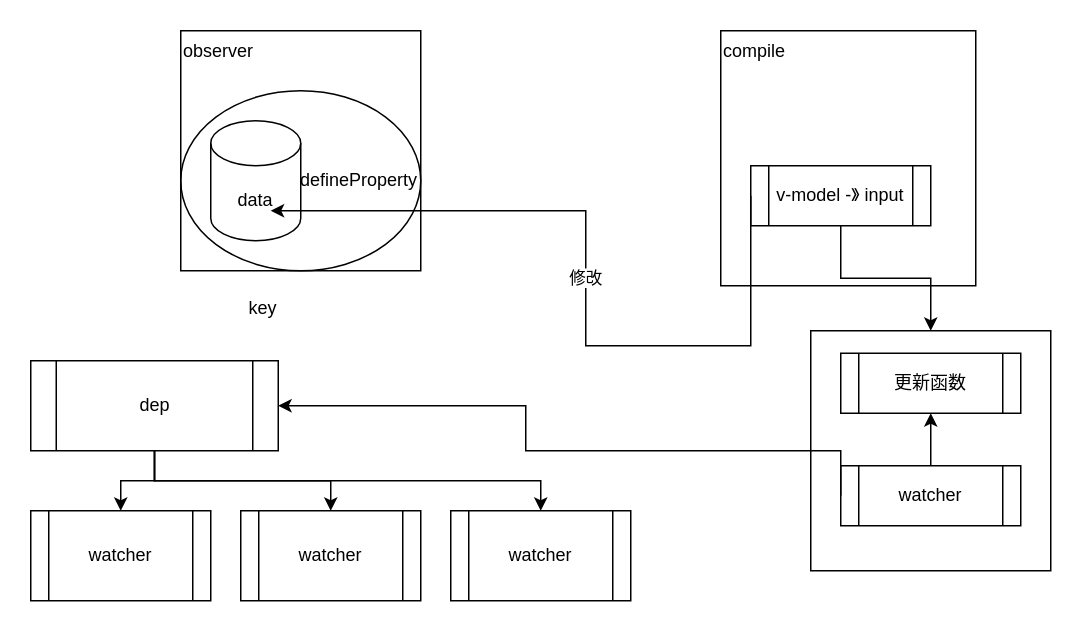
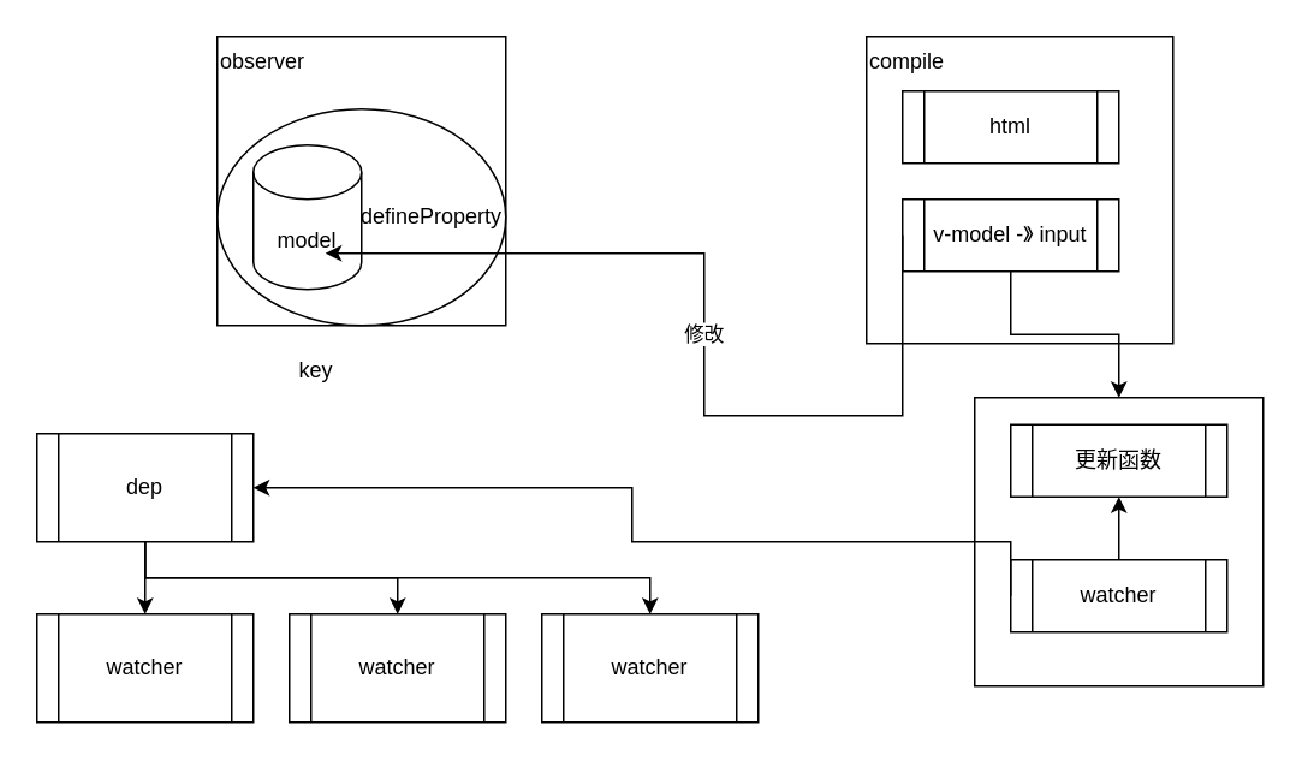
+ <mxCell id="14" value="html" style="shape=process;whiteSpace=wrap;html=1;backgroundOutline=1;fillColor=none;" vertex="1" parent="1"><mxGeometry x="500" y="50" width="120" height="40" as="geometry" /></mxCell>
- <mxCell id="3" value="data" style="shape=cylinder3;whiteSpace=wrap;html=1;boundedLbl=1;backgroundOutline=1;size=15;fillColor=none;" vertex="1" parent="1"><mxGeometry x="140" y="80" width="60" height="80" as="geometry" /></mxCell>
+ <mxCell id="3" value="model" style="shape=cylinder3;whiteSpace=wrap;html=1;boundedLbl=1;backgroundOutline=1;size=15;fillColor=none;" vertex="1" parent="1"><mxGeometry x="140" y="80" width="60" height="80" as="geometry" /></mxCell>
- <mxCell id="8" value="dep" style="shape=process;whiteSpace=wrap;html=1;backgroundOutline=1;fillColor=none;" vertex="1" parent="1"><mxGeometry x="20" y="240" width="165" height="60" as="geometry" /></mxCell>
+ <mxCell id="8" value="dep" style="shape=process;whiteSpace=wrap;html=1;backgroundOutline=1;fillColor=none;" vertex="1" parent="1"><mxGeometry x="20" y="240" width="120" height="60" as="geometry" /></mxCell>
